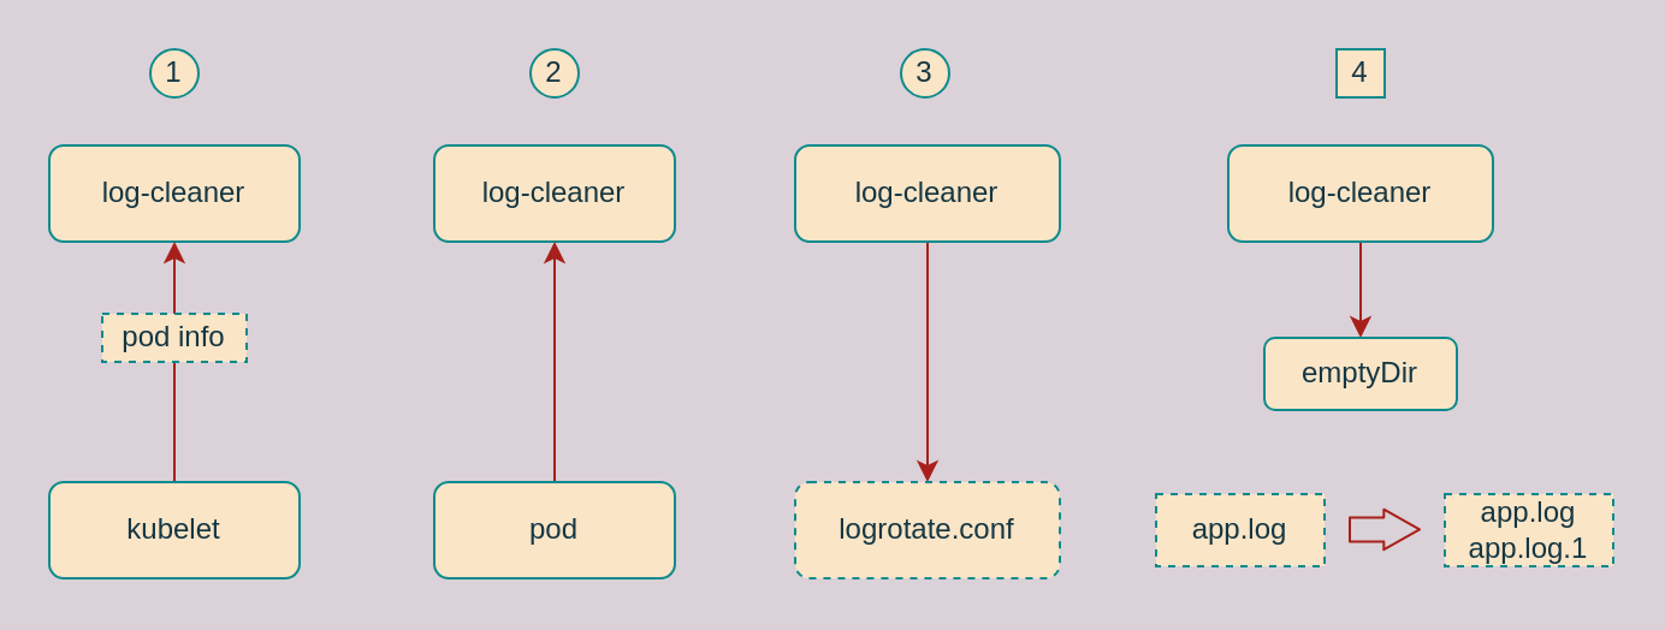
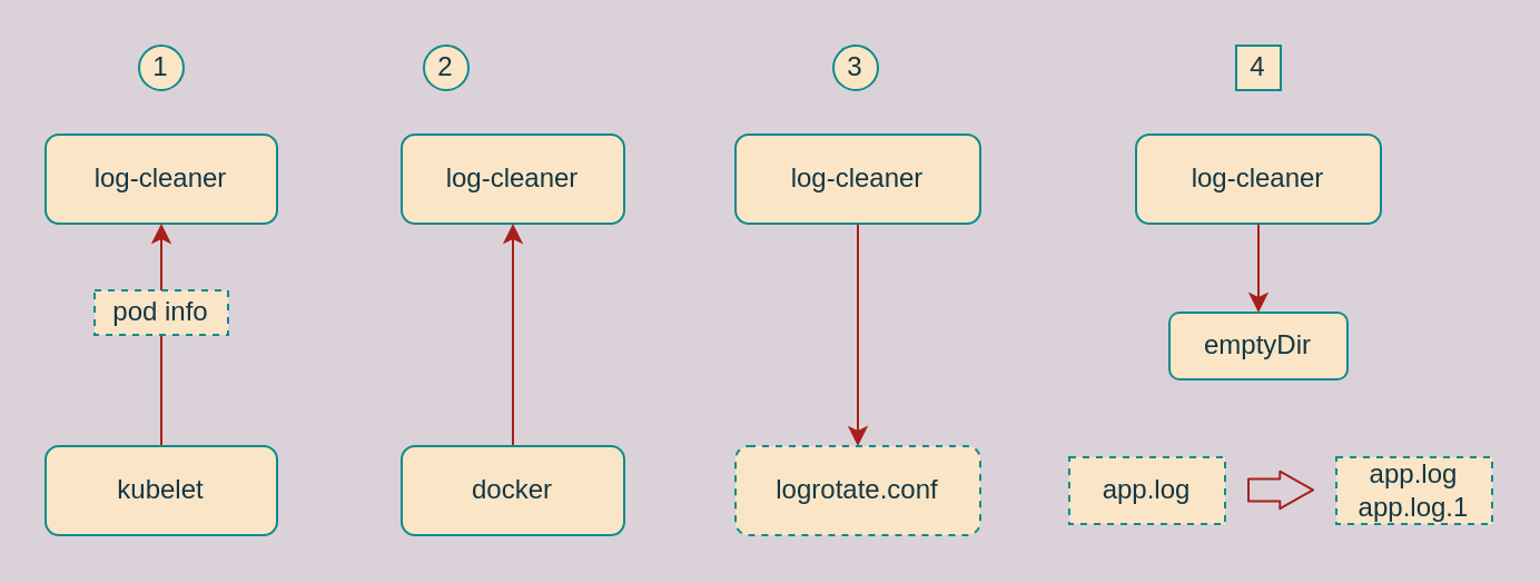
- <mxCell id="19" value="2" style="ellipse;whiteSpace=wrap;html=1;aspect=fixed;rounded=0;sketch=0;fillColor=#FAE5C7;strokeColor=#0F8B8D;fontColor=#143642;" vertex="1" parent="1"><mxGeometry x="220" y="20" width="20" height="20" as="geometry" /></mxCell>
+ <mxCell id="19" value="2" style="ellipse;whiteSpace=wrap;html=1;aspect=fixed;rounded=0;sketch=0;fillColor=#FAE5C7;strokeColor=#0F8B8D;fontColor=#143642;" vertex="1" parent="1"><mxGeometry x="190" y="20" width="20" height="20" as="geometry" /></mxCell>
- <mxCell id="7" value="pod" style="rounded=1;whiteSpace=wrap;html=1;sketch=0;fillColor=#FAE5C7;strokeColor=#0F8B8D;fontColor=#143642;" vertex="1" parent="1"><mxGeometry x="180" y="200" width="100" height="40" as="geometry" /></mxCell>
+ <mxCell id="7" value="docker" style="rounded=1;whiteSpace=wrap;html=1;sketch=0;fillColor=#FAE5C7;strokeColor=#0F8B8D;fontColor=#143642;" vertex="1" parent="1"><mxGeometry x="180" y="200" width="100" height="40" as="geometry" /></mxCell>
